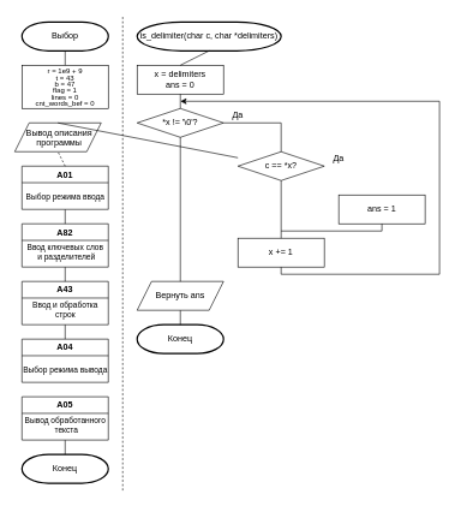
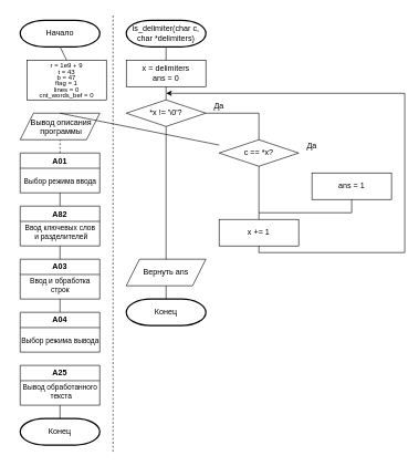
- <mxCell id="2" value="&lt;font style=&quot;font-size: 12px;&quot;&gt;Выбор&lt;/font&gt;" style="strokeWidth=2;html=1;shape=mxgraph.flowchart.terminator;whiteSpace=wrap;" parent="1" vertex="1"><mxGeometry x="30" y="30" width="120" height="40" as="geometry" /></mxCell>
+ <mxCell id="2" value="&lt;font style=&quot;font-size: 12px;&quot;&gt;Начало&lt;/font&gt;" style="strokeWidth=2;html=1;shape=mxgraph.flowchart.terminator;whiteSpace=wrap;" parent="1" vertex="1"><mxGeometry x="30" y="30" width="120" height="40" as="geometry" /></mxCell>
- <mxCell id="23" value="is_delimiter(char c, char *delimiters)" style="strokeWidth=2;html=1;shape=mxgraph.flowchart.terminator;whiteSpace=wrap;" parent="1" vertex="1"><mxGeometry x="190" y="30" width="200" height="40" as="geometry" /></mxCell>
+ <mxCell id="23" value="is_delimiter(char c, char *delimiters)" style="strokeWidth=2;html=1;shape=mxgraph.flowchart.terminator;whiteSpace=wrap;" parent="1" vertex="1"><mxGeometry x="190" y="30" width="120" height="40" as="geometry" /></mxCell>
- <mxCell id="3" value="&lt;p style=&quot;line-height: 90%; font-size: 10px;&quot;&gt;r = 1e9 + 9&lt;br&gt;t = 43&lt;br&gt;b = 47&lt;br&gt;flag = 1&lt;br&gt;lines = 0&lt;br&gt;cnt_words_bef = 0&lt;br&gt;&lt;/p&gt;" style="rounded=0;whiteSpace=wrap;html=1;" parent="1" vertex="1"><mxGeometry x="30" y="90" width="120" height="60" as="geometry" /></mxCell>
+ <mxCell id="3" value="&lt;p style=&quot;line-height: 90%; font-size: 10px;&quot;&gt;r = 1e9 + 9&lt;br&gt;t = 43&lt;br&gt;b = 47&lt;br&gt;flag = 1&lt;br&gt;lines = 0&lt;br&gt;cnt_words_bef = 0&lt;br&gt;&lt;/p&gt;" style="rounded=0;whiteSpace=wrap;html=1;" parent="1" vertex="1"><mxGeometry x="40" y="90" width="120" height="60" as="geometry" /></mxCell>
- <mxCell id="4" value="&lt;p style=&quot;line-height: 100%;&quot;&gt;&lt;font style=&quot;font-size: 12px;&quot;&gt;Вывод описания программы&lt;/font&gt;&lt;/p&gt;" style="shape=parallelogram;perimeter=parallelogramPerimeter;whiteSpace=wrap;html=1;fixedSize=1;spacingLeft=4;" parent="1" vertex="1"><mxGeometry x="20" y="170" width="120" height="40" as="geometry" /></mxCell>
+ <mxCell id="4" value="&lt;p style=&quot;line-height: 100%;&quot;&gt;&lt;font style=&quot;font-size: 12px;&quot;&gt;Вывод описания программы&lt;/font&gt;&lt;/p&gt;" style="shape=parallelogram;perimeter=parallelogramPerimeter;whiteSpace=wrap;html=1;fixedSize=1;spacingLeft=4;" parent="1" vertex="1"><mxGeometry x="30" y="170" width="120" height="40" as="geometry" /></mxCell>
- <mxCell id="27" value="ans = 1" style="rounded=0;whiteSpace=wrap;html=1;" parent="1" vertex="1"><mxGeometry x="470" y="270" width="120" height="40" as="geometry" /></mxCell>
+ <mxCell id="27" value="ans = 1" style="rounded=0;whiteSpace=wrap;html=1;" parent="1" vertex="1"><mxGeometry x="470" y="260" width="120" height="40" as="geometry" /></mxCell>
- <mxCell id="13" value="A43" style="swimlane;whiteSpace=wrap;html=1;" parent="1" vertex="1"><mxGeometry x="30" y="390" width="120" height="60" as="geometry"><mxRectangle x="40" y="400" width="60" height="30" as="alternateBounds" /></mxGeometry></mxCell>
+ <mxCell id="13" value="A03" style="swimlane;whiteSpace=wrap;html=1;" parent="1" vertex="1"><mxGeometry x="30" y="390" width="120" height="60" as="geometry"><mxRectangle x="40" y="400" width="60" height="30" as="alternateBounds" /></mxGeometry></mxCell>
- <mxCell id="19" value="A05" style="swimlane;whiteSpace=wrap;html=1;" parent="1" vertex="1"><mxGeometry x="30" y="550" width="120" height="60" as="geometry"><mxRectangle x="40" y="400" width="60" height="30" as="alternateBounds" /></mxGeometry></mxCell>
+ <mxCell id="19" value="A25" style="swimlane;whiteSpace=wrap;html=1;" parent="1" vertex="1"><mxGeometry x="30" y="550" width="120" height="60" as="geometry"><mxRectangle x="40" y="400" width="60" height="30" as="alternateBounds" /></mxGeometry></mxCell>
